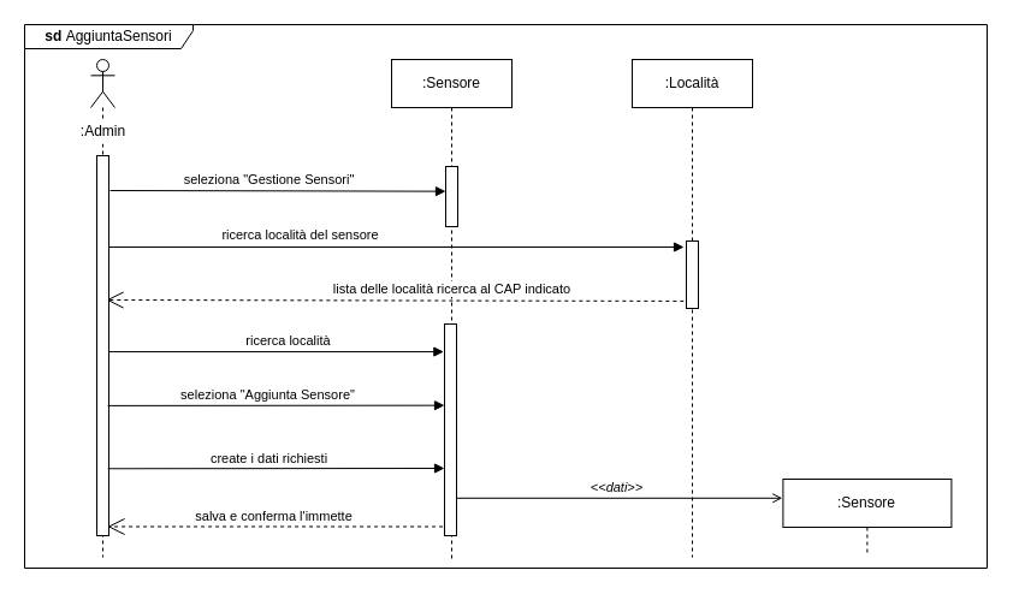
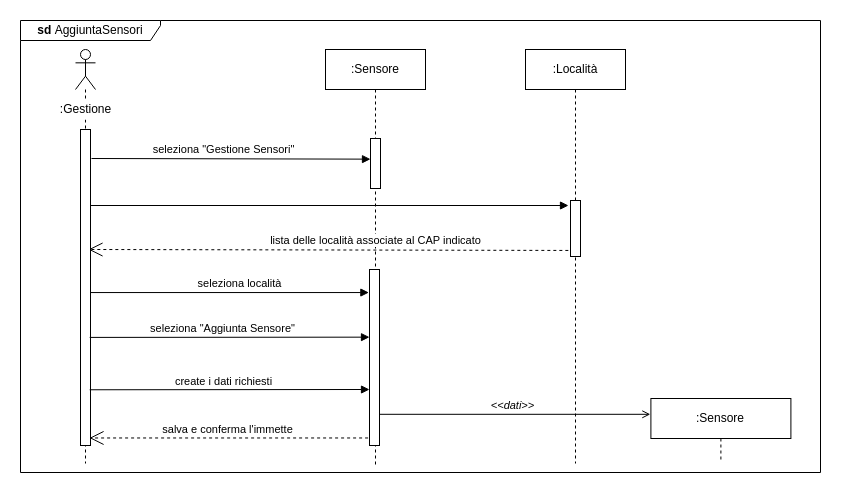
- <mxCell id="9" value=":Admin" style="text;html=1;strokeColor=none;align=center;verticalAlign=middle;whiteSpace=wrap;rounded=0;fillColor=#ffffff;" parent="1" vertex="1"><mxGeometry x="43.75" y="99" width="82.5" height="20" as="geometry" /></mxCell>
+ <mxCell id="9" value=":Gestione" style="text;html=1;strokeColor=none;align=center;verticalAlign=middle;whiteSpace=wrap;rounded=0;fillColor=#ffffff;" parent="1" vertex="1"><mxGeometry x="43.75" y="99" width="82.5" height="20" as="geometry" /></mxCell>
- <mxCell id="19" value="&lt;font style=&quot;font-size: 11px&quot;&gt;ricerca località del sensore&lt;/font&gt;" style="text;html=1;align=center;verticalAlign=middle;resizable=0;points=[];autosize=1;" parent="1" vertex="1"><mxGeometry x="178" y="185" width="141" height="19" as="geometry" /></mxCell>
- <mxCell id="16" value="&lt;span style=&quot;font-size: 11px&quot;&gt;lista delle località ricerca al CAP indicato&lt;/span&gt;" style="text;html=1;align=center;verticalAlign=middle;resizable=0;points=[];autosize=1;labelBackgroundColor=#ffffff;fontSize=11;" parent="1" vertex="1"><mxGeometry x="264.34" y="231" width="222" height="18" as="geometry" /></mxCell>
+ <mxCell id="16" value="&lt;span style=&quot;font-size: 11px&quot;&gt;lista delle località associate al CAP indicato&lt;/span&gt;" style="text;html=1;align=center;verticalAlign=middle;resizable=0;points=[];autosize=1;labelBackgroundColor=#ffffff;fontSize=11;" parent="1" vertex="1"><mxGeometry x="264.34" y="231" width="222" height="18" as="geometry" /></mxCell>
- <mxCell id="22" value="ricerca località" style="text;html=1;align=center;verticalAlign=middle;resizable=0;points=[];autosize=1;fontSize=11;" parent="1" vertex="1"><mxGeometry x="191" y="274" width="95" height="18" as="geometry" /></mxCell>
+ <mxCell id="22" value="seleziona località" style="text;html=1;align=center;verticalAlign=middle;resizable=0;points=[];autosize=1;fontSize=11;" parent="1" vertex="1"><mxGeometry x="191" y="274" width="95" height="18" as="geometry" /></mxCell>
